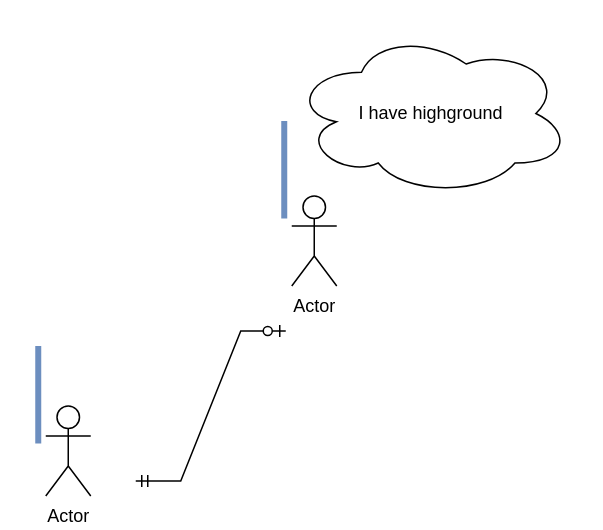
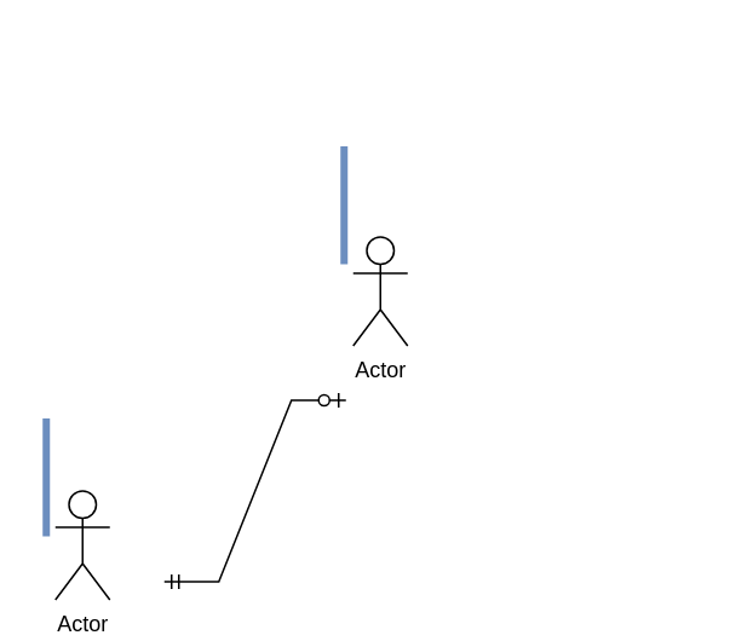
- <mxCell id="5" value="I have highground" style="ellipse;shape=cloud;whiteSpace=wrap;html=1;align=center;" vertex="1" parent="1"><mxGeometry x="194" y="20" width="186" height="110" as="geometry" /></mxCell>
